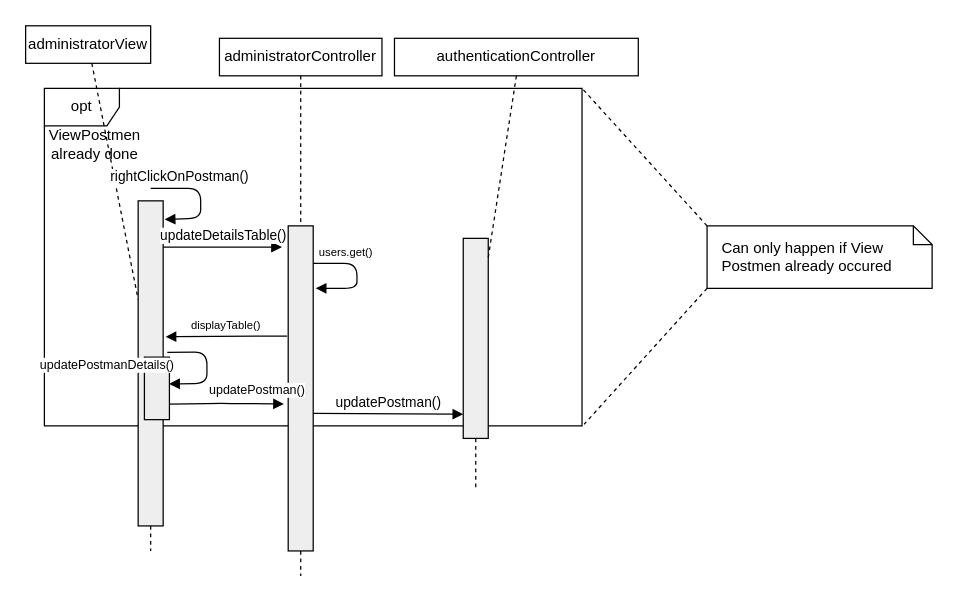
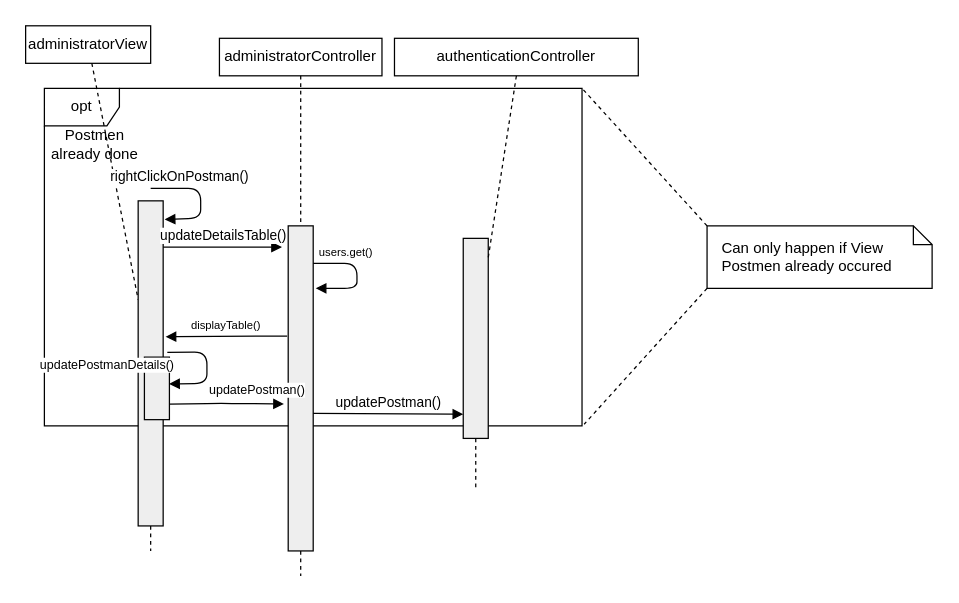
- <mxCell id="17" value="&lt;span style=&quot;text-align: left ; white-space: normal&quot;&gt;ViewPostmen&lt;/span&gt;&lt;br&gt;already done" style="text;html=1;align=center;verticalAlign=middle;resizable=0;points=[];autosize=1;" parent="1" vertex="1"><mxGeometry x="30" y="100" width="90" height="30" as="geometry" /></mxCell>
+ <mxCell id="17" value="&lt;span style=&quot;text-align: left ; white-space: normal&quot;&gt;Postmen&lt;/span&gt;&lt;br&gt;already done" style="text;html=1;align=center;verticalAlign=middle;resizable=0;points=[];autosize=1;" parent="1" vertex="1"><mxGeometry x="30" y="100" width="90" height="30" as="geometry" /></mxCell>
